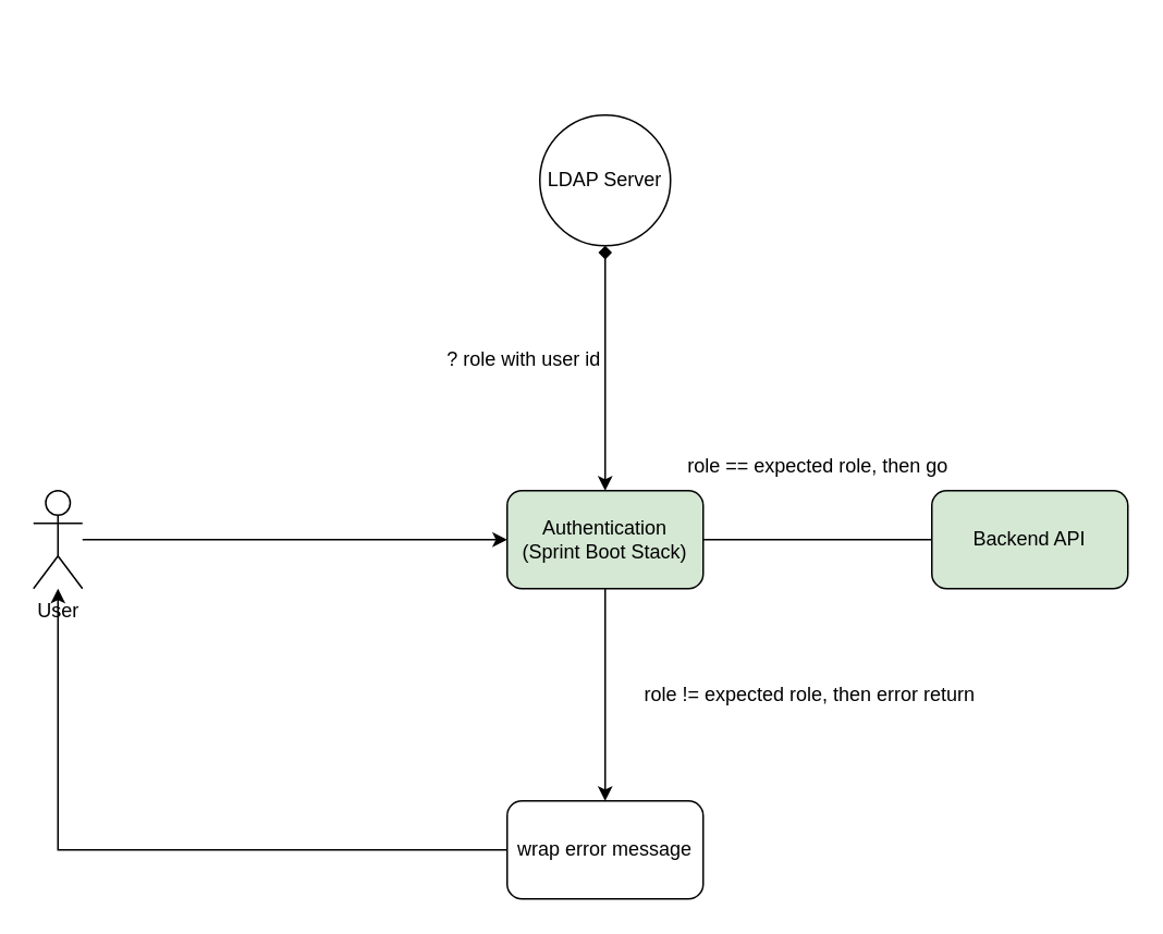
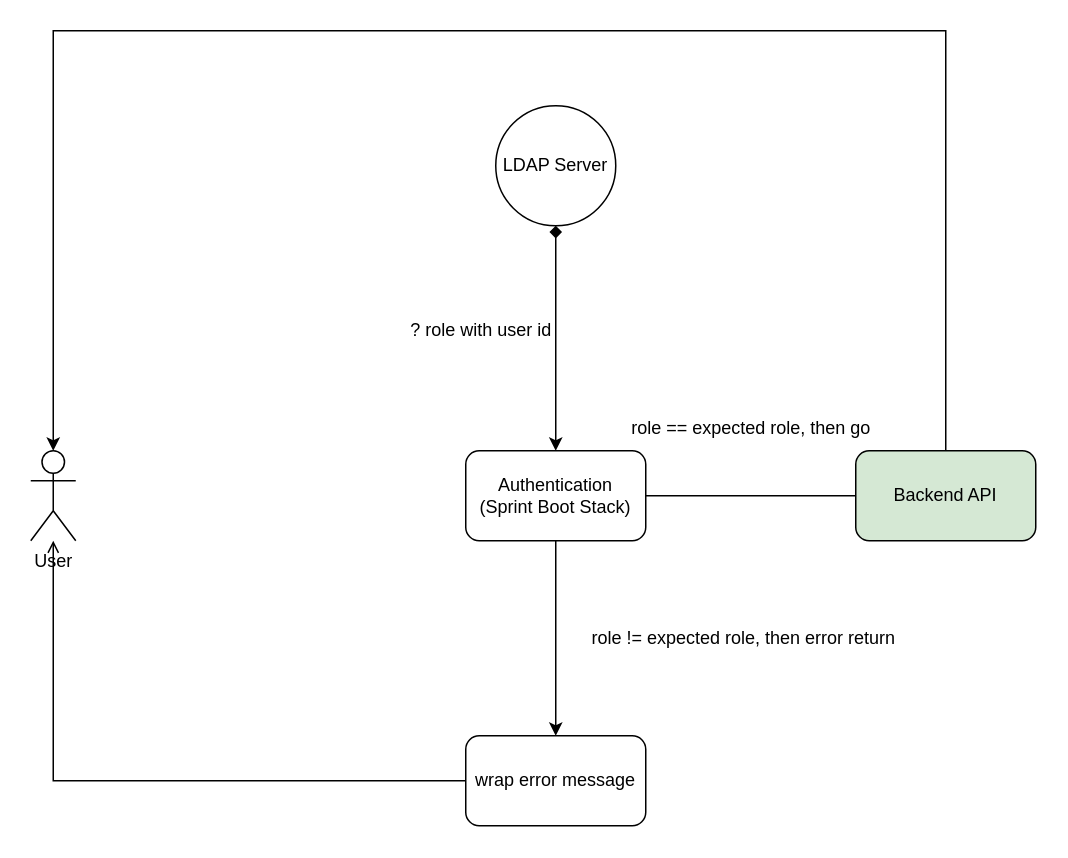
+ <mxCell id="9" style="edgeStyle=orthogonalEdgeStyle;rounded=0;orthogonalLoop=1;jettySize=auto;html=1;entryX=0.5;entryY=0;entryDx=0;entryDy=0;entryPerimeter=0;" edge="1" parent="1" source="10" target="4"><mxGeometry relative="1" as="geometry"><Array as="points"><mxPoint x="630" y="20" /><mxPoint x="35" y="20" /></Array></mxGeometry></mxCell>
- <mxCell id="3" style="edgeStyle=orthogonalEdgeStyle;rounded=0;orthogonalLoop=1;jettySize=auto;html=1;entryX=0;entryY=0.5;entryDx=0;entryDy=0;" edge="1" parent="1" source="4" target="8"><mxGeometry relative="1" as="geometry" /></mxCell>
- <mxCell id="8" value="Authentication&lt;br&gt;(Sprint Boot Stack)" style="rounded=1;whiteSpace=wrap;html=1;fillColor=#d5e8d4;" vertex="1" parent="1"><mxGeometry x="310" y="300" width="120" height="60" as="geometry" /></mxCell>
+ <mxCell id="8" value="Authentication&lt;br&gt;(Sprint Boot Stack)" style="rounded=1;whiteSpace=wrap;html=1;" vertex="1" parent="1"><mxGeometry x="310" y="300" width="120" height="60" as="geometry" /></mxCell>
- <mxCell id="12" style="edgeStyle=orthogonalEdgeStyle;rounded=0;orthogonalLoop=1;jettySize=auto;html=1;" edge="1" parent="1" source="13" target="4"><mxGeometry relative="1" as="geometry" /></mxCell>
+ <mxCell id="12" style="edgeStyle=orthogonalEdgeStyle;rounded=0;orthogonalLoop=1;jettySize=auto;html=1;endArrow=open;" edge="1" parent="1" source="13" target="4"><mxGeometry relative="1" as="geometry" /></mxCell>
